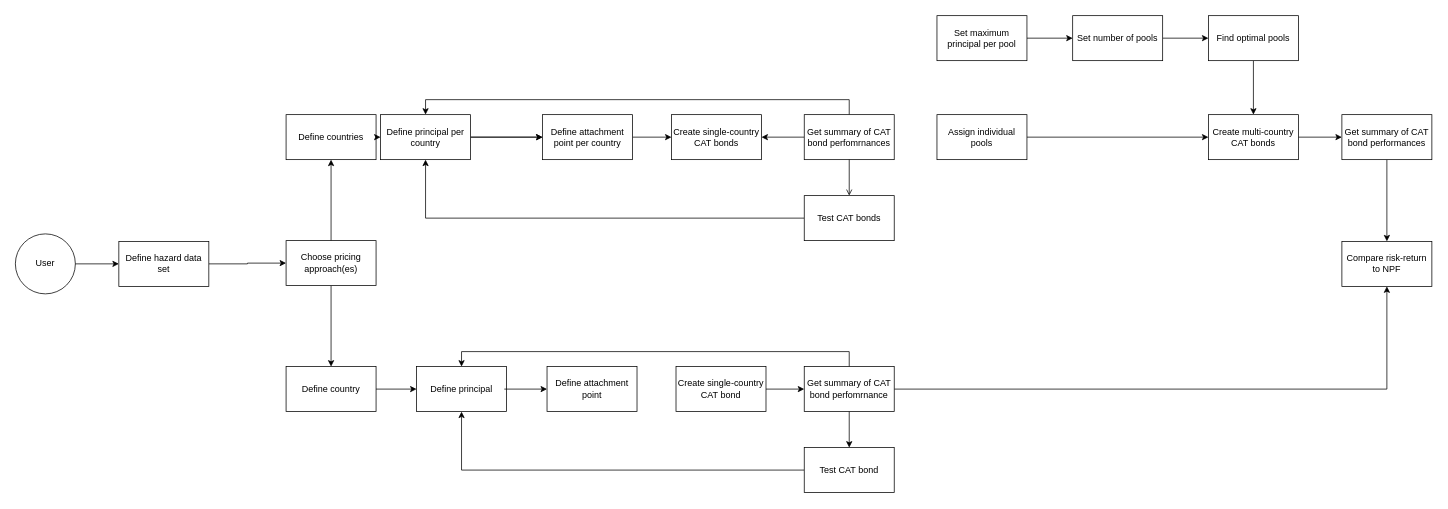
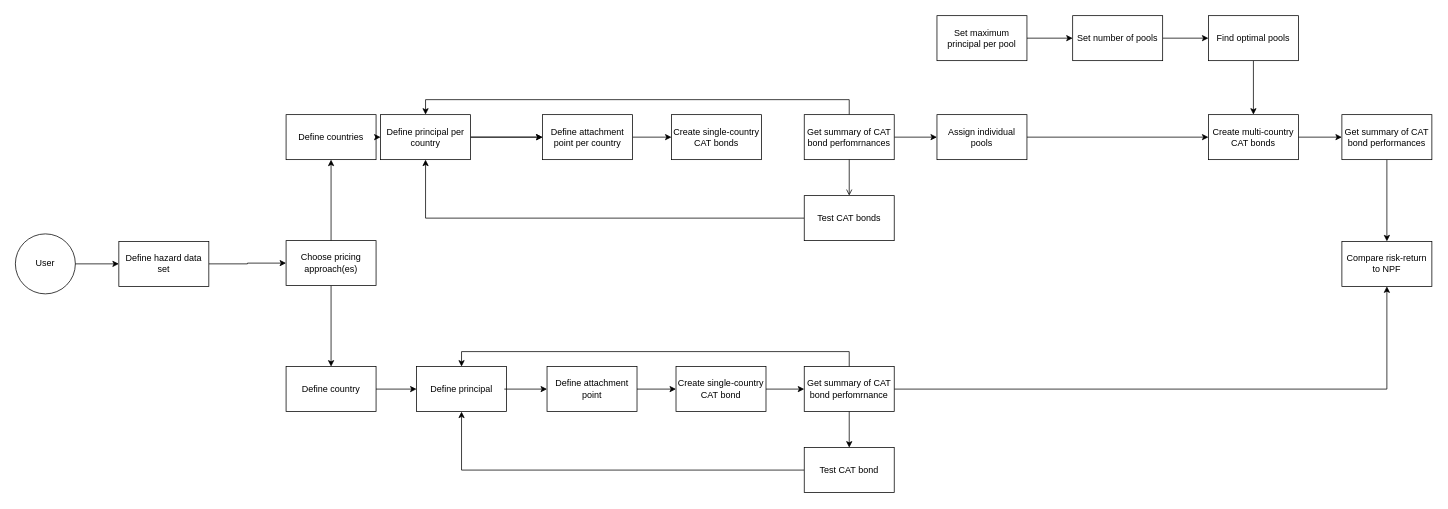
- <mxCell id="39" style="edgeStyle=orthogonalEdgeStyle;rounded=0;orthogonalLoop=1;jettySize=auto;html=1;" parent="1" source="41" target="38" edge="1"><mxGeometry relative="1" as="geometry" /></mxCell>
+ <mxCell id="39" style="edgeStyle=orthogonalEdgeStyle;rounded=0;orthogonalLoop=1;jettySize=auto;html=1;entryX=0;entryY=0.5;entryDx=0;entryDy=0;" parent="1" source="41" target="49" edge="1"><mxGeometry relative="1" as="geometry" /></mxCell>
+ <mxCell id="7" style="edgeStyle=orthogonalEdgeStyle;rounded=0;orthogonalLoop=1;jettySize=auto;html=1;exitX=1;exitY=0.5;exitDx=0;exitDy=0;entryX=0;entryY=0.5;entryDx=0;entryDy=0;" edge="1" parent="1" source="8" target="19"><mxGeometry relative="1" as="geometry" /></mxCell>
